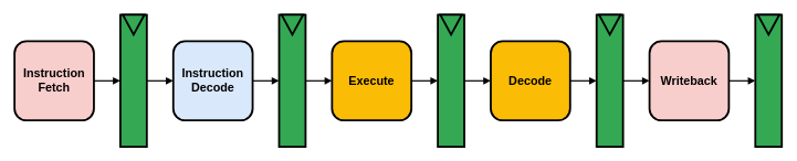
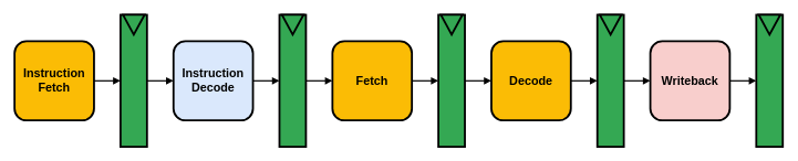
- <mxCell id="3" value="&lt;b&gt;&lt;font style=&quot;font-size: 18px&quot;&gt;Instruction Fetch&lt;/font&gt;&lt;/b&gt;" style="whiteSpace=wrap;html=1;aspect=fixed;rounded=1;fillColor=#f8cecc;strokeWidth=3;" vertex="1" parent="1"><mxGeometry x="20" y="62" width="120" height="120" as="geometry" /></mxCell>
+ <mxCell id="3" value="&lt;b&gt;&lt;font style=&quot;font-size: 18px&quot;&gt;Instruction Fetch&lt;/font&gt;&lt;/b&gt;" style="whiteSpace=wrap;html=1;aspect=fixed;rounded=1;fillColor=#FBBC05;strokeWidth=3;" vertex="1" parent="1"><mxGeometry x="20" y="62" width="120" height="120" as="geometry" /></mxCell>
- <mxCell id="13" value="&lt;b&gt;&lt;font style=&quot;font-size: 18px&quot;&gt;Execute&lt;/font&gt;&lt;/b&gt;" style="whiteSpace=wrap;html=1;aspect=fixed;rounded=1;fillColor=#FBBC05;strokeWidth=3;" vertex="1" parent="1"><mxGeometry x="500" y="62" width="120" height="120" as="geometry" /></mxCell>
+ <mxCell id="13" value="&lt;b&gt;&lt;font style=&quot;font-size: 18px&quot;&gt;Fetch&lt;/font&gt;&lt;/b&gt;" style="whiteSpace=wrap;html=1;aspect=fixed;rounded=1;fillColor=#FBBC05;strokeWidth=3;" vertex="1" parent="1"><mxGeometry x="500" y="62" width="120" height="120" as="geometry" /></mxCell>
